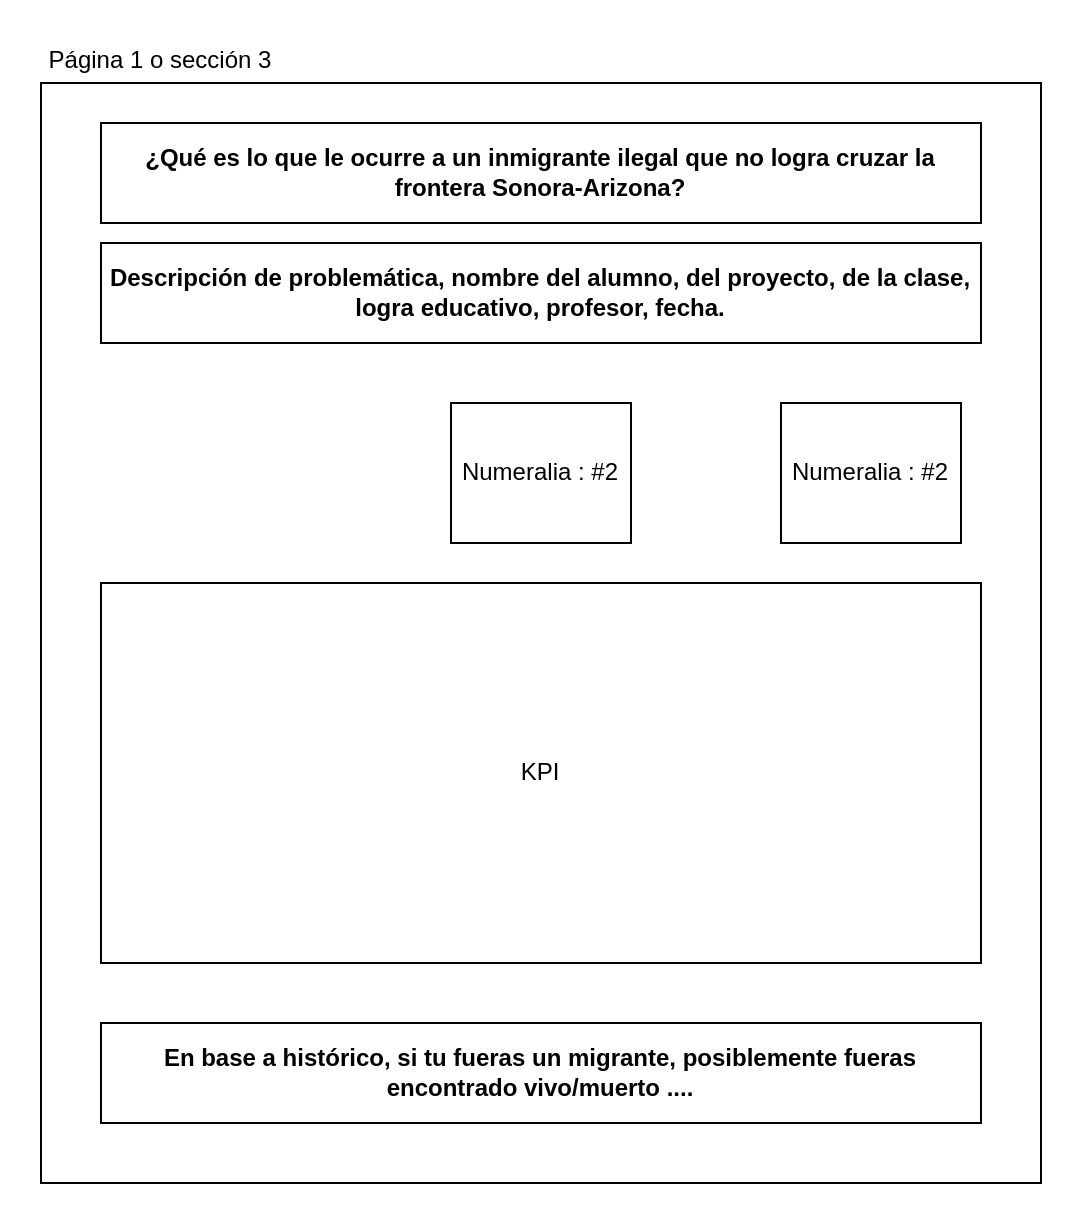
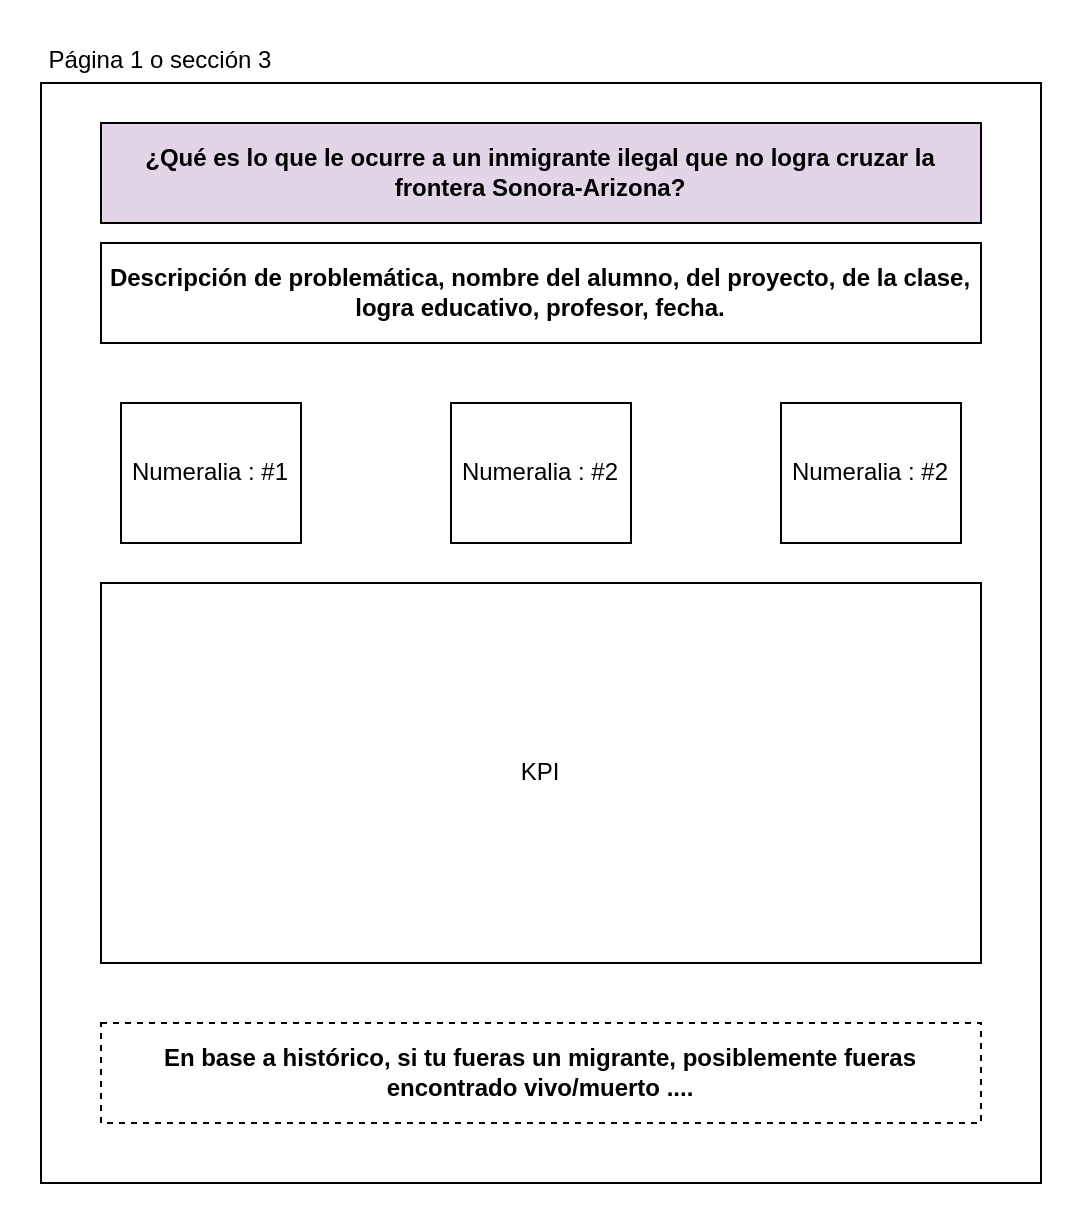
- <mxCell id="3" value="&lt;b&gt;¿Qué es lo que le ocurre a un inmigrante ilegal que no logra cruzar la frontera Sonora-Arizona?&lt;/b&gt;" style="rounded=0;whiteSpace=wrap;html=1;strokeColor=default;" vertex="1" parent="1"><mxGeometry x="50" y="61" width="440" height="50" as="geometry" /></mxCell>
+ <mxCell id="3" value="&lt;b&gt;¿Qué es lo que le ocurre a un inmigrante ilegal que no logra cruzar la frontera Sonora-Arizona?&lt;/b&gt;" style="rounded=0;whiteSpace=wrap;html=1;strokeColor=default;fillColor=#e1d5e7;" vertex="1" parent="1"><mxGeometry x="50" y="61" width="440" height="50" as="geometry" /></mxCell>
+ <mxCell id="5" value="Numeralia : #1" style="rounded=0;whiteSpace=wrap;html=1;strokeColor=default;" vertex="1" parent="1"><mxGeometry x="60" y="201" width="90" height="70" as="geometry" /></mxCell>
- <mxCell id="10" value="&lt;b&gt;En base a histórico, si tu fueras un migrante, posiblemente fueras encontrado vivo/muerto ....&lt;/b&gt;" style="rounded=0;whiteSpace=wrap;html=1;strokeColor=default;" vertex="1" parent="1"><mxGeometry x="50" y="511" width="440" height="50" as="geometry" /></mxCell>
+ <mxCell id="10" value="&lt;b&gt;En base a histórico, si tu fueras un migrante, posiblemente fueras encontrado vivo/muerto ....&lt;/b&gt;" style="rounded=0;whiteSpace=wrap;html=1;strokeColor=default;dashed=1;" vertex="1" parent="1"><mxGeometry x="50" y="511" width="440" height="50" as="geometry" /></mxCell>
